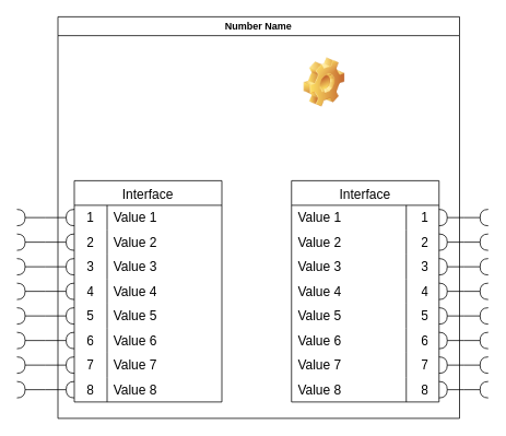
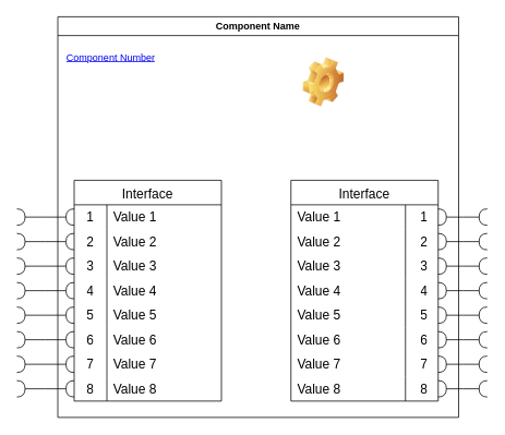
- <mxCell id="2" value="Number Name" style="swimlane;" vertex="1" parent="1"><mxGeometry x="70" y="20" width="490" height="490" as="geometry"><mxRectangle x="20" y="90" width="160" height="30" as="alternateBounds" /></mxGeometry></mxCell>
+ <mxCell id="2" value="Component Name" style="swimlane;" vertex="1" parent="1"><mxGeometry x="70" y="20" width="490" height="490" as="geometry"><mxRectangle x="20" y="90" width="160" height="30" as="alternateBounds" /></mxGeometry></mxCell>
+ <mxCell id="4" value="Component Number" style="text;html=1;strokeColor=none;fillColor=none;whiteSpace=wrap;align=center;verticalAlign=middle;fontColor=#0000EE;fontStyle=4;" vertex="1" parent="2"><mxGeometry y="30" width="130" height="40" as="geometry" /></mxCell>
